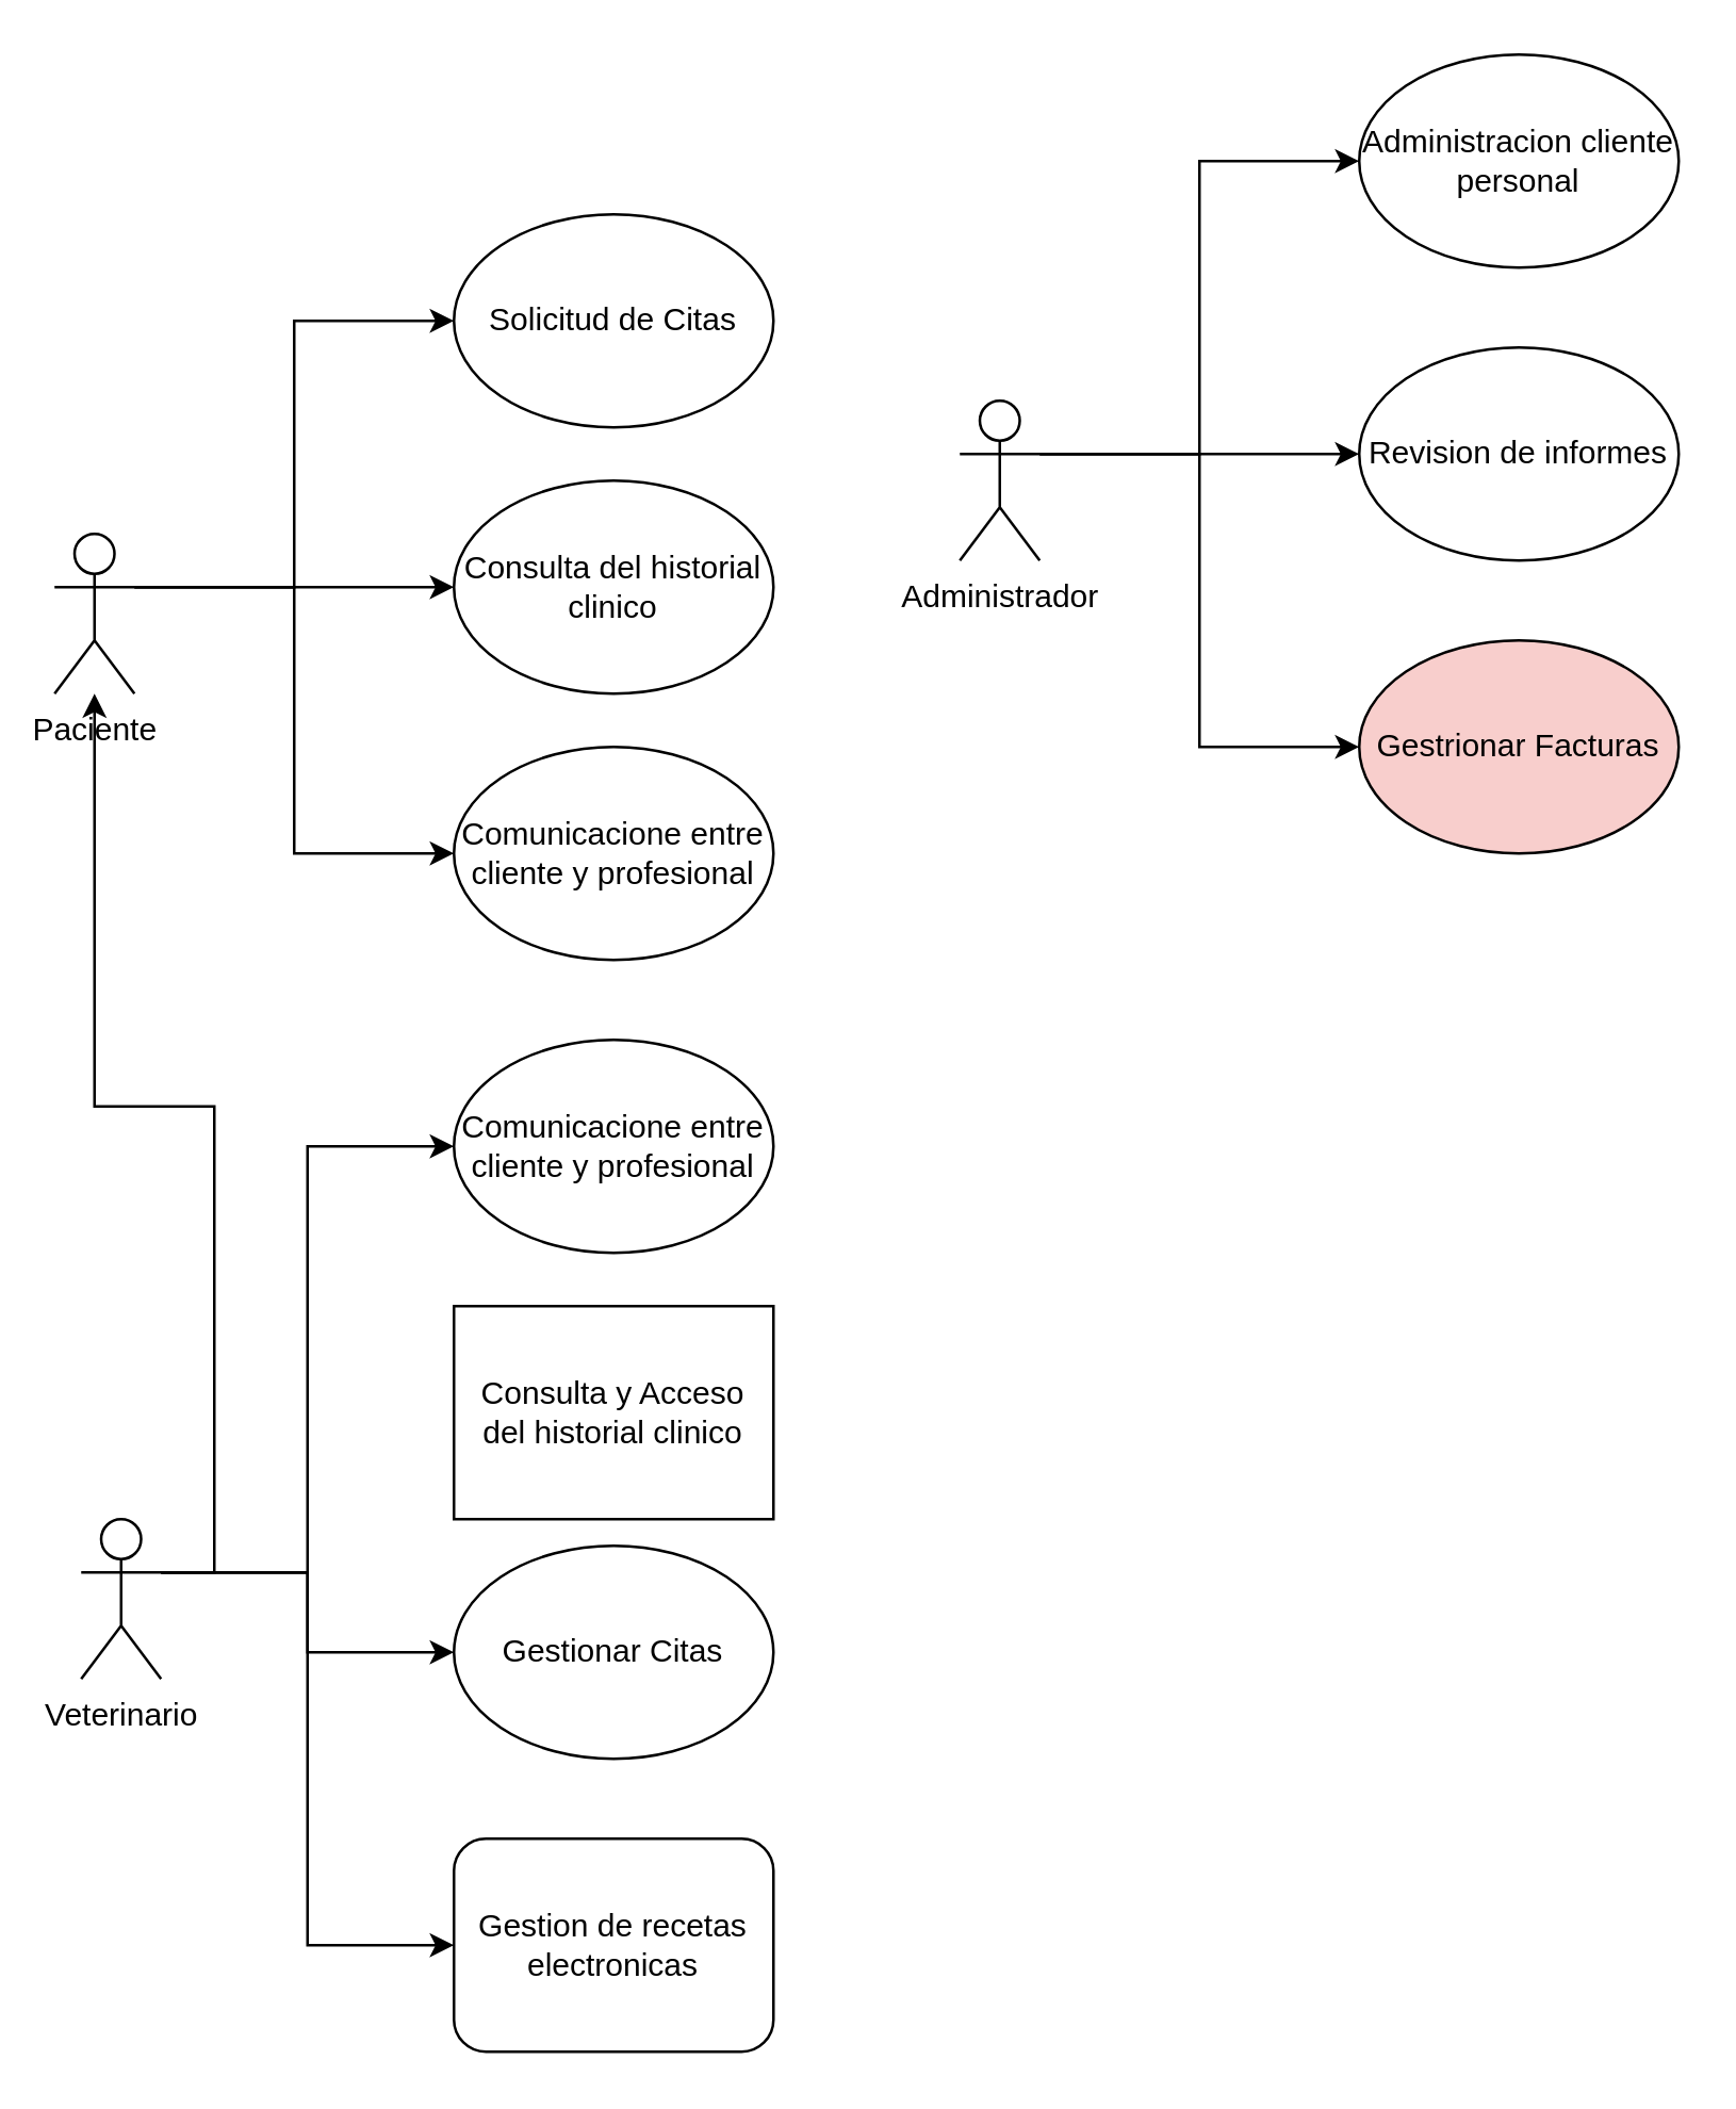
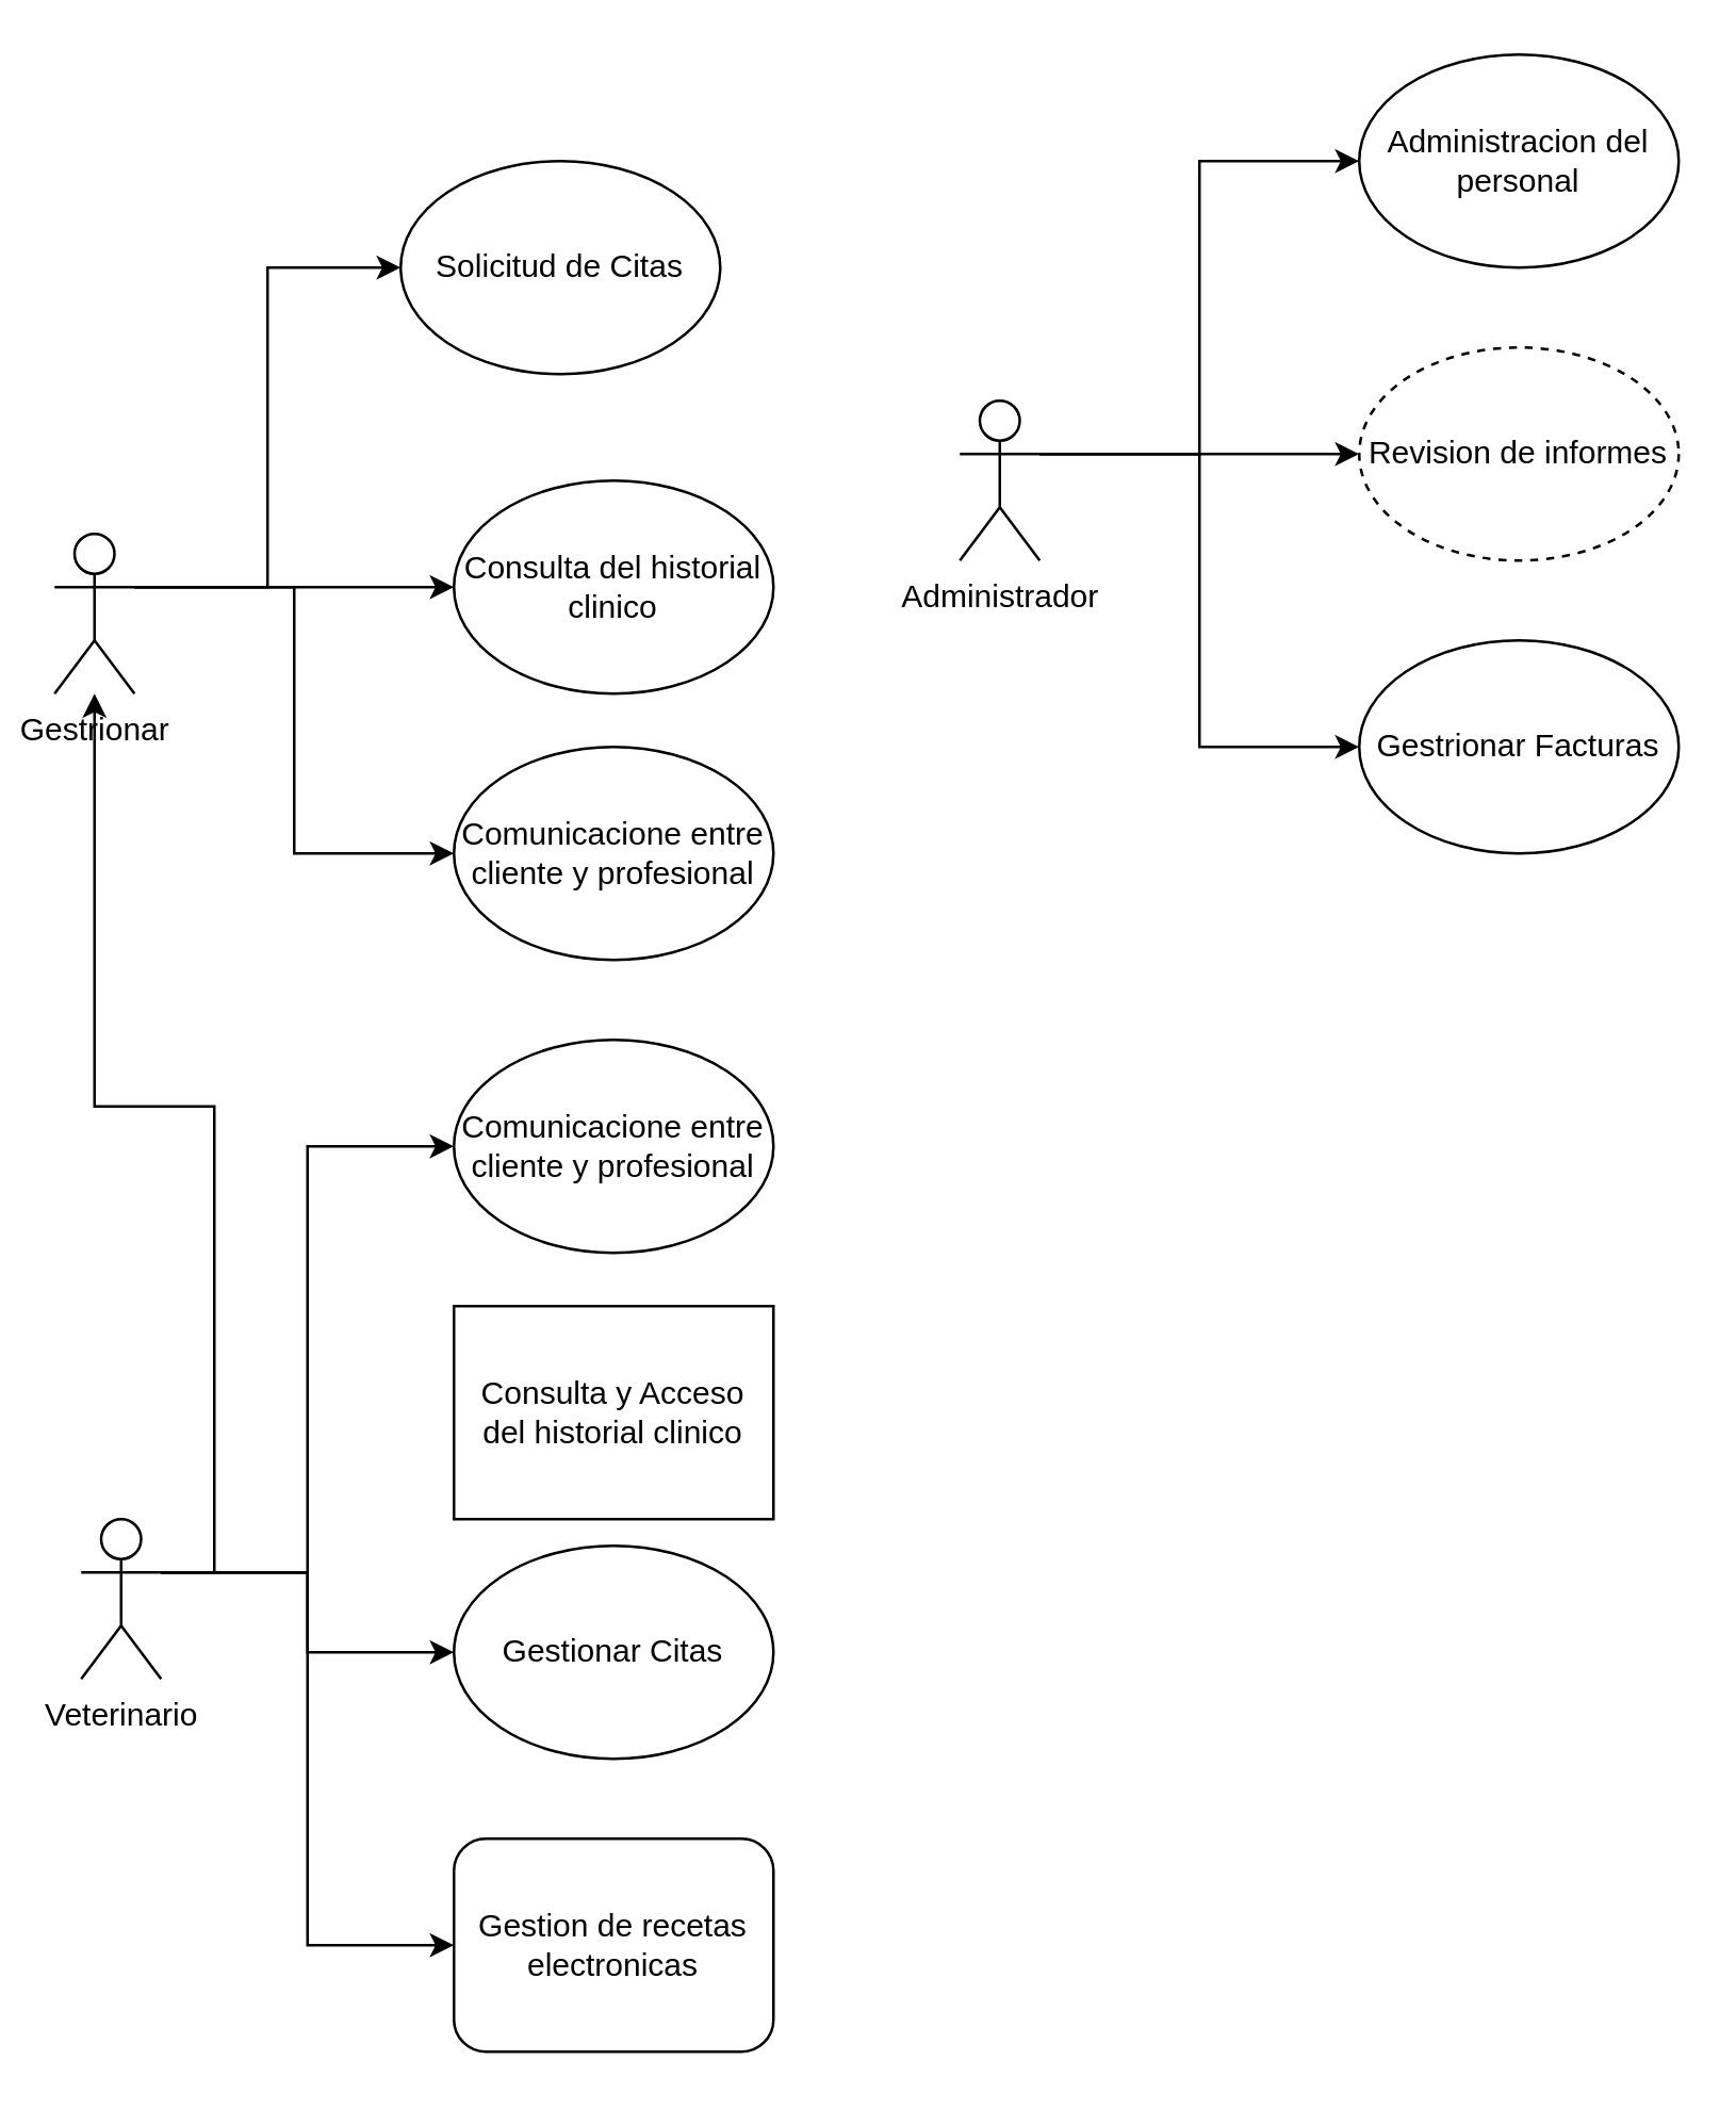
- <mxCell id="19" value="Administracion cliente personal" style="ellipse;whiteSpace=wrap;html=1;" vertex="1" parent="1"><mxGeometry x="510" y="20" width="120" height="80" as="geometry" /></mxCell>
+ <mxCell id="19" value="Administracion del personal" style="ellipse;whiteSpace=wrap;html=1;" vertex="1" parent="1"><mxGeometry x="510" y="20" width="120" height="80" as="geometry" /></mxCell>
- <mxCell id="15" value="Solicitud de Citas" style="ellipse;whiteSpace=wrap;html=1;" vertex="1" parent="1"><mxGeometry x="170" y="80" width="120" height="80" as="geometry" /></mxCell>
+ <mxCell id="15" value="Solicitud de Citas" style="ellipse;whiteSpace=wrap;html=1;" vertex="1" parent="1"><mxGeometry x="150" y="60" width="120" height="80" as="geometry" /></mxCell>
- <mxCell id="20" value="Revision de informes" style="ellipse;whiteSpace=wrap;html=1;" vertex="1" parent="1"><mxGeometry x="510" y="130" width="120" height="80" as="geometry" /></mxCell>
+ <mxCell id="20" value="Revision de informes" style="ellipse;whiteSpace=wrap;html=1;dashed=1;" vertex="1" parent="1"><mxGeometry x="510" y="130" width="120" height="80" as="geometry" /></mxCell>
- <mxCell id="5" value="Paciente" style="shape=umlActor;verticalLabelPosition=bottom;verticalAlign=top;html=1;outlineConnect=0;" vertex="1" parent="1"><mxGeometry x="20" y="200" width="30" height="60" as="geometry" /></mxCell>
+ <mxCell id="5" value="Gestrionar" style="shape=umlActor;verticalLabelPosition=bottom;verticalAlign=top;html=1;outlineConnect=0;" vertex="1" parent="1"><mxGeometry x="20" y="200" width="30" height="60" as="geometry" /></mxCell>
- <mxCell id="21" value="Gestrionar Facturas" style="ellipse;whiteSpace=wrap;html=1;fillColor=#f8cecc;" vertex="1" parent="1"><mxGeometry x="510" y="240" width="120" height="80" as="geometry" /></mxCell>
+ <mxCell id="21" value="Gestrionar Facturas" style="ellipse;whiteSpace=wrap;html=1;" vertex="1" parent="1"><mxGeometry x="510" y="240" width="120" height="80" as="geometry" /></mxCell>
